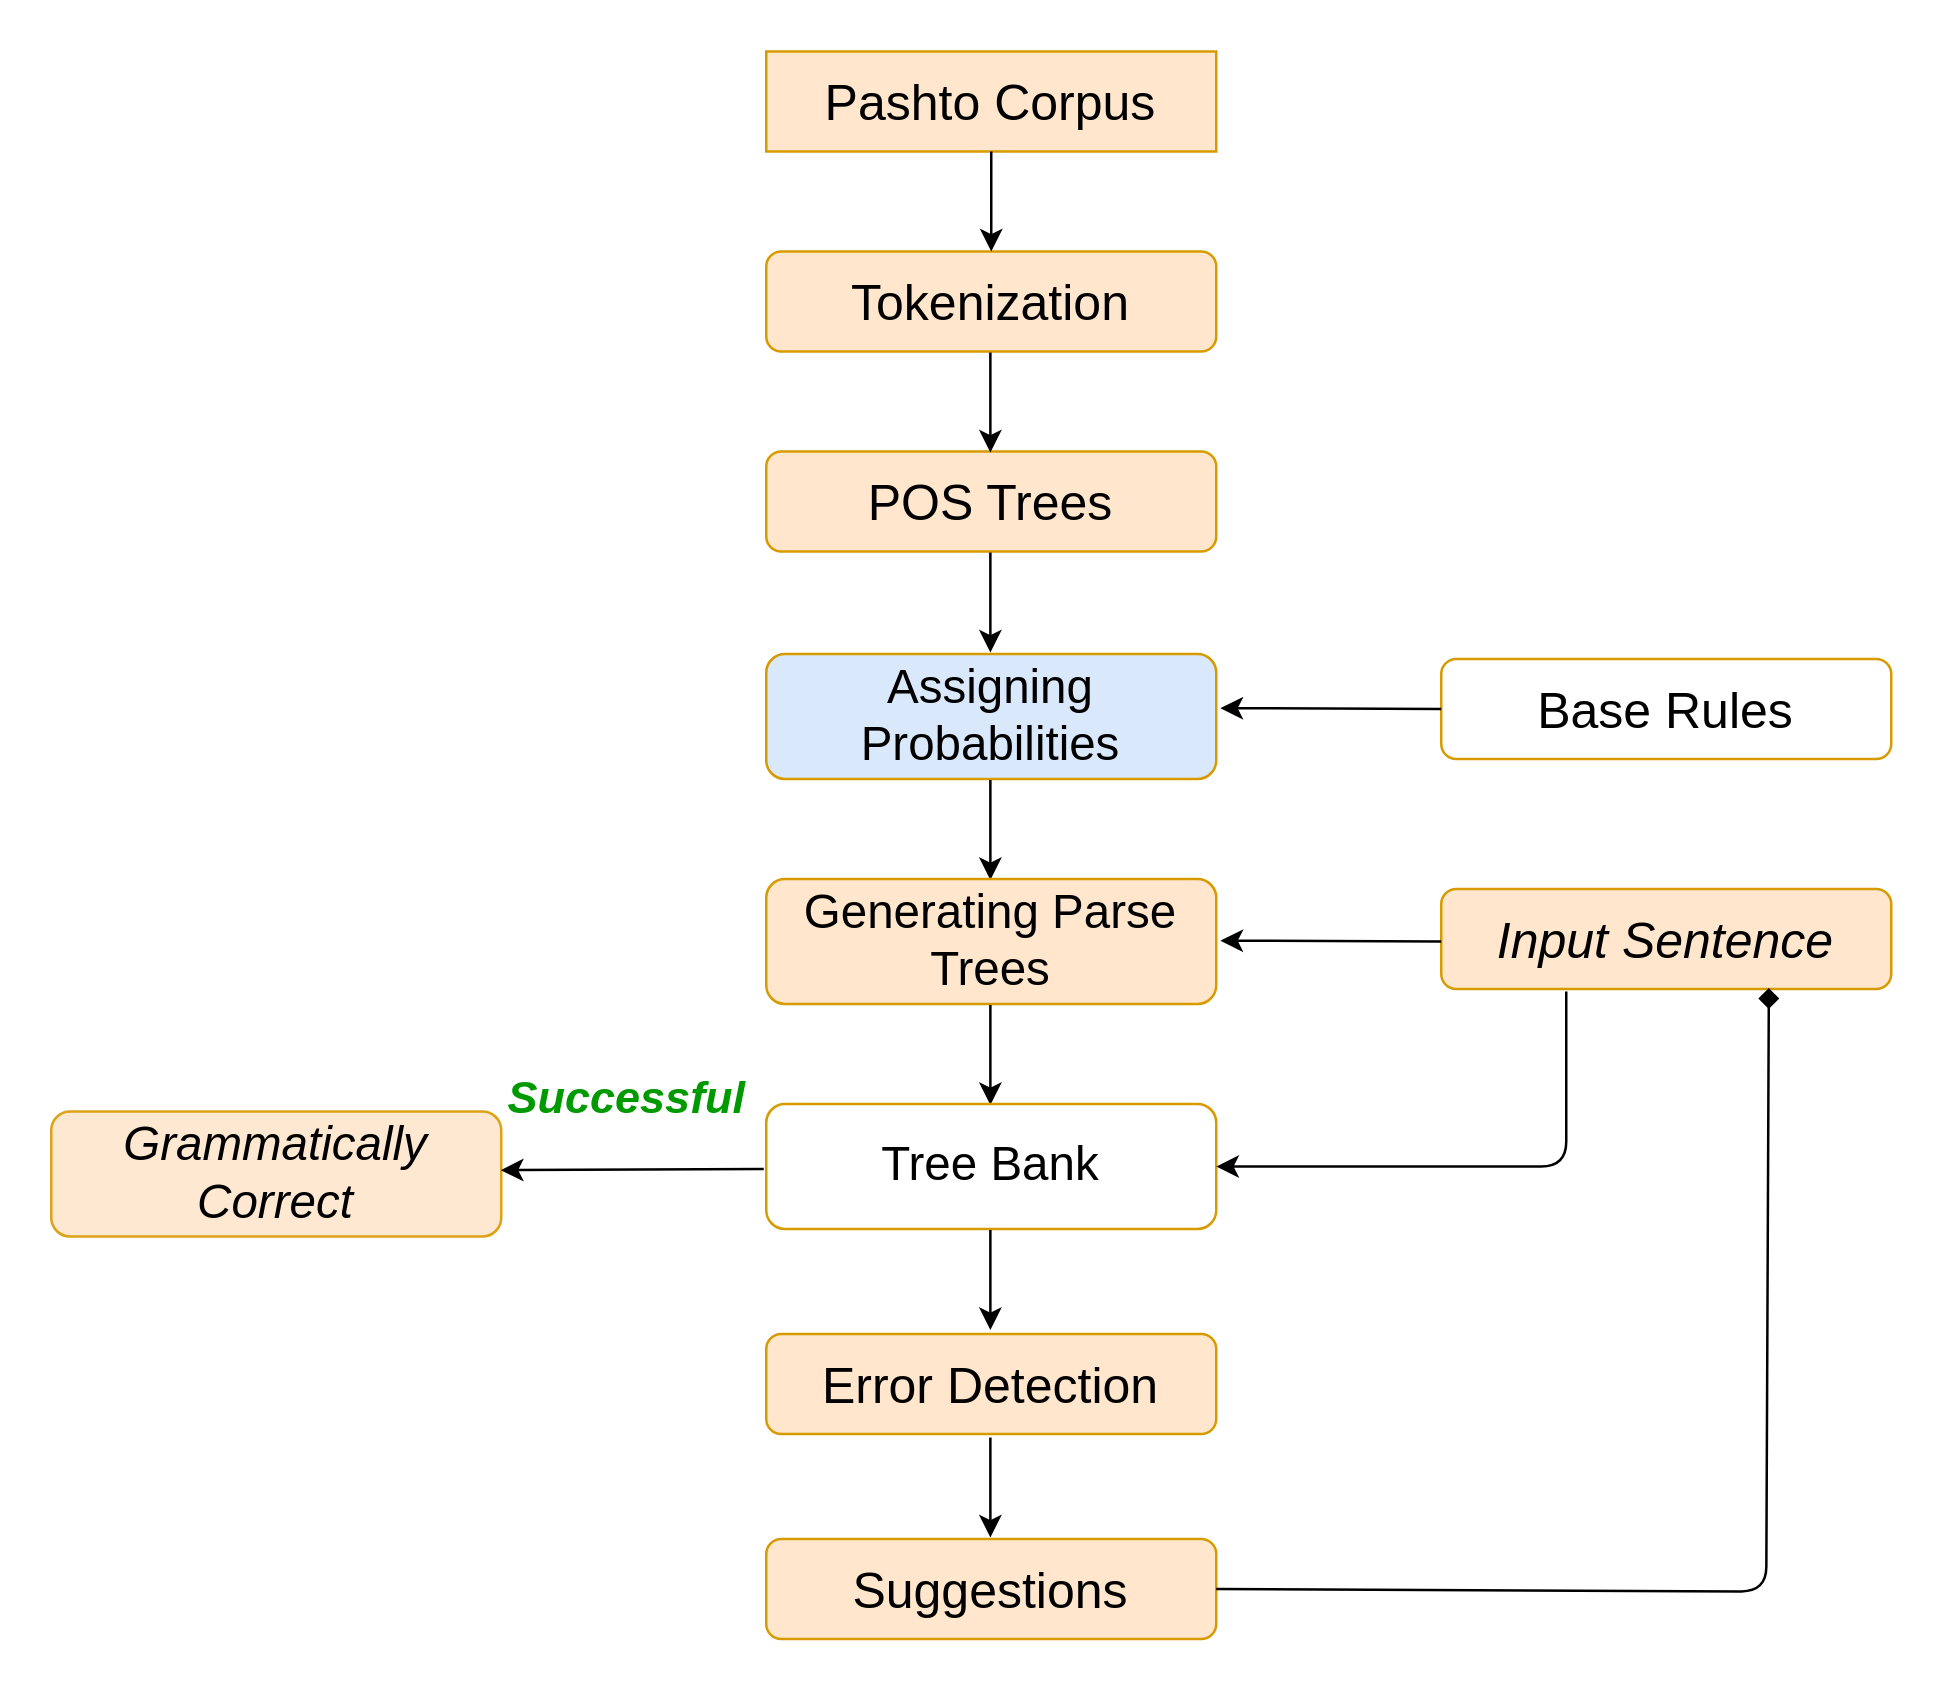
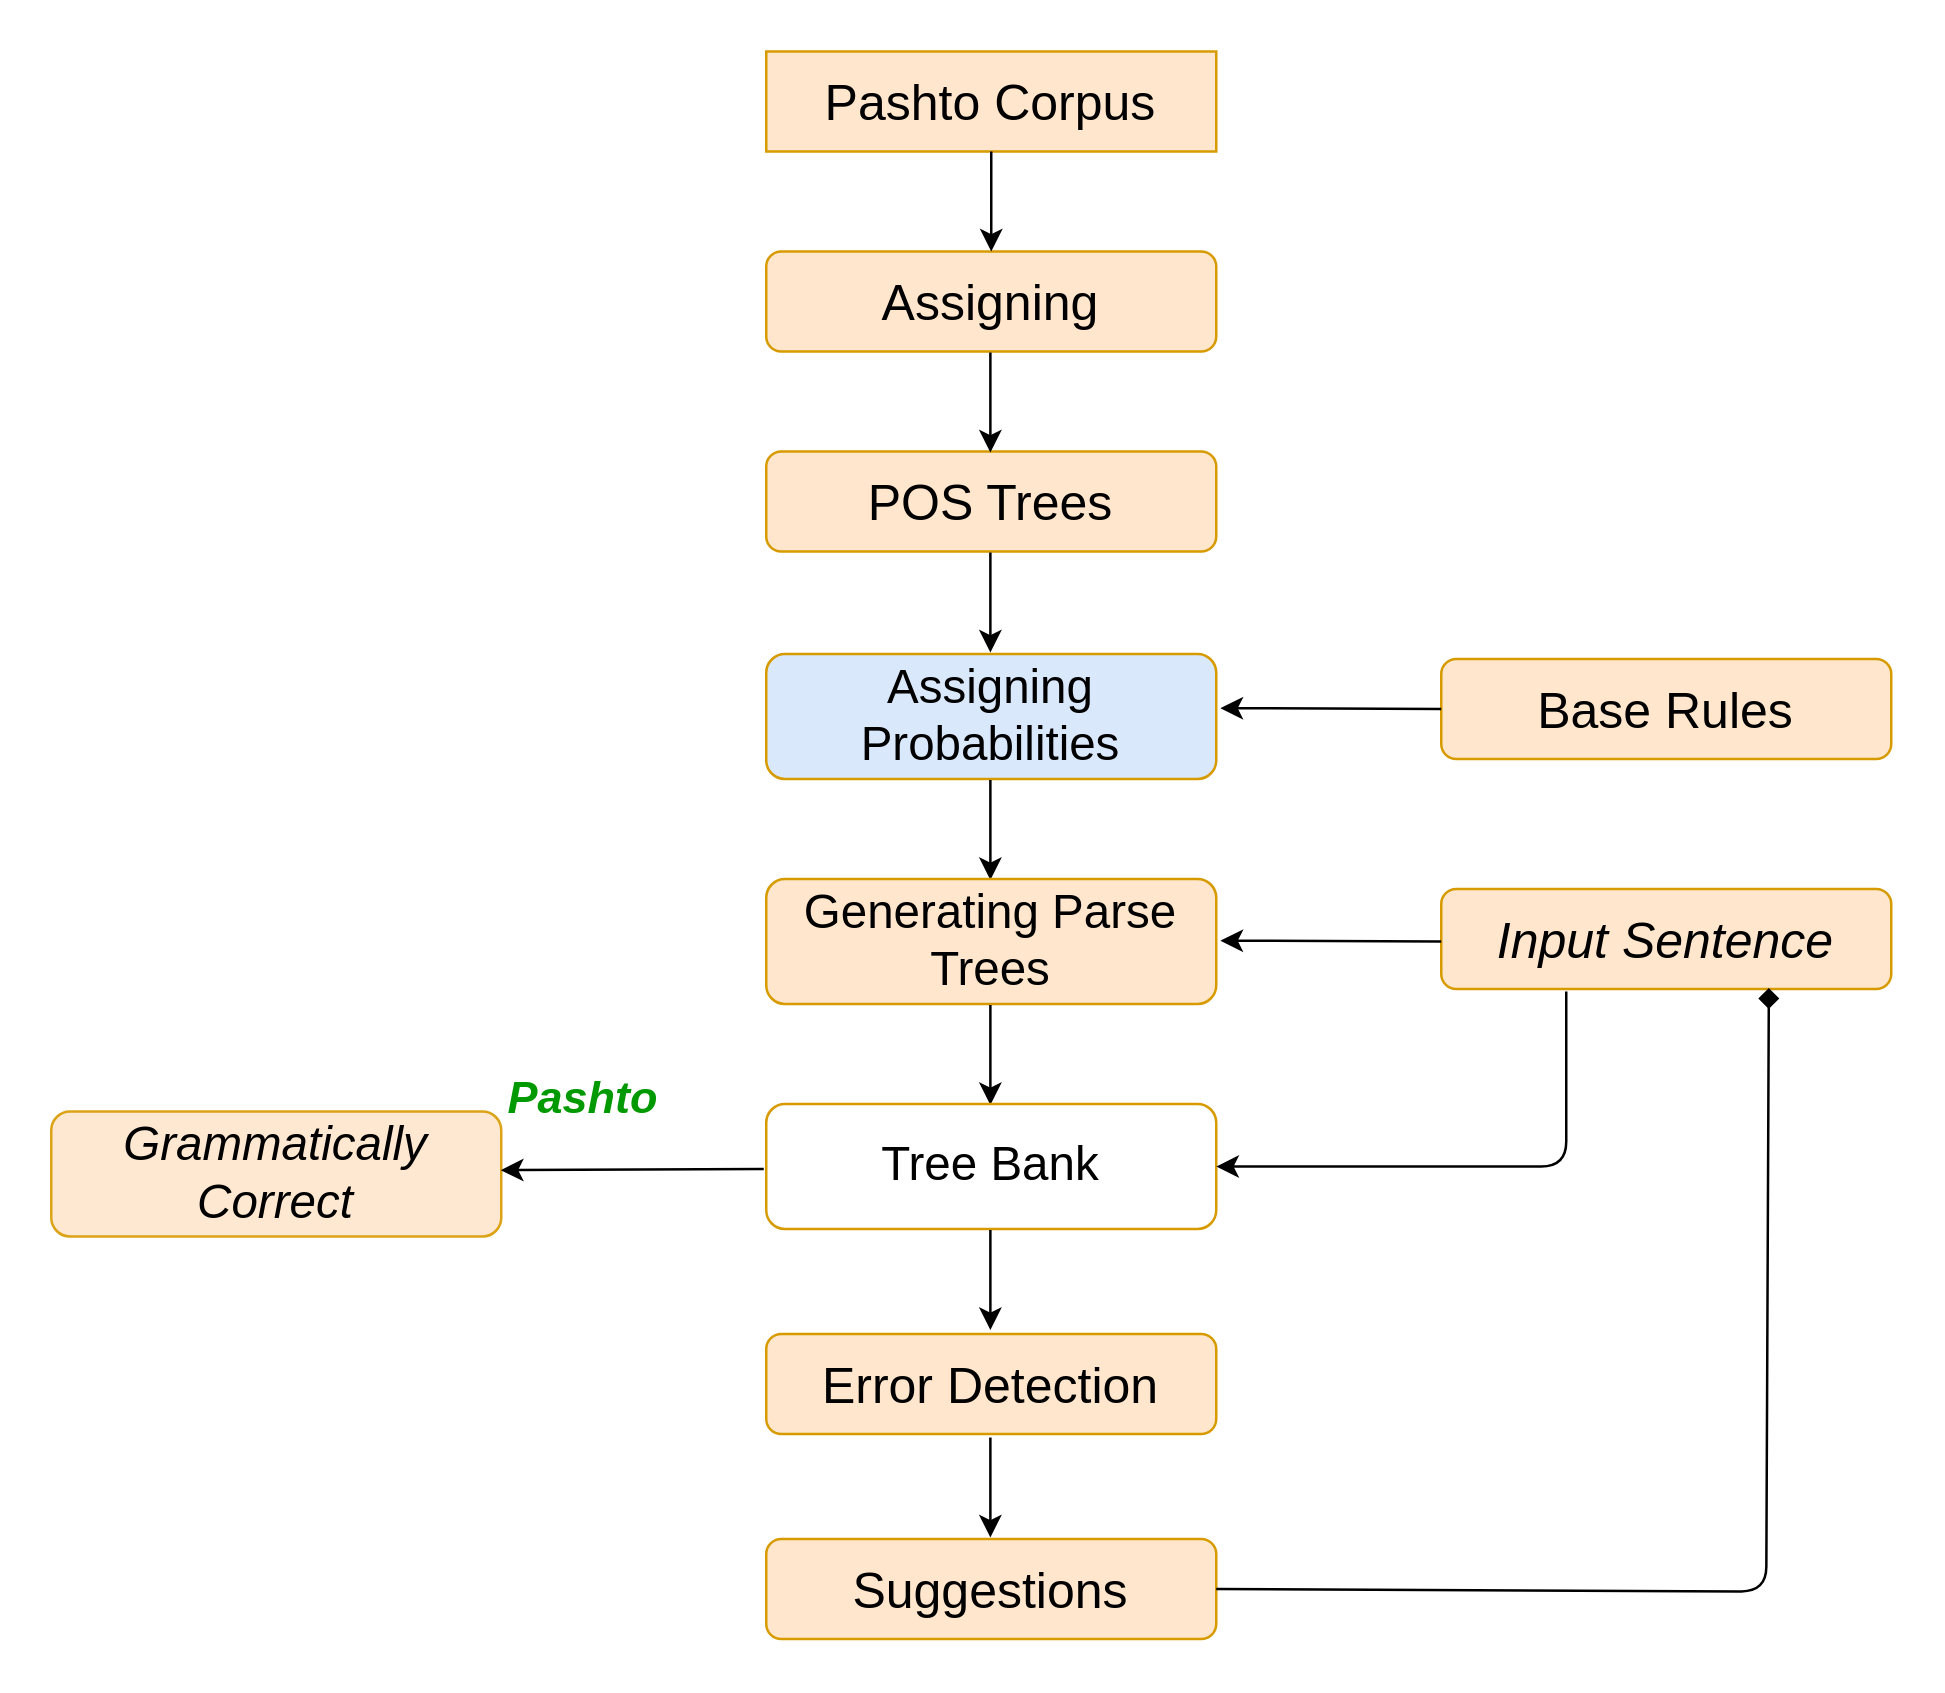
- <mxCell id="3" value="&lt;span&gt;&lt;font style=&quot;font-size: 20px&quot;&gt;Tokenization&lt;/font&gt;&lt;/span&gt;" style="rounded=1;whiteSpace=wrap;html=1;glass=0;comic=0;shadow=0;fillColor=#ffe6cc;strokeColor=#d79b00;" parent="1" vertex="1"><mxGeometry x="306" y="100" width="180" height="40" as="geometry" /></mxCell>
+ <mxCell id="3" value="&lt;span&gt;&lt;font style=&quot;font-size: 20px&quot;&gt;Assigning&lt;/font&gt;&lt;/span&gt;" style="rounded=1;whiteSpace=wrap;html=1;glass=0;comic=0;shadow=0;fillColor=#ffe6cc;strokeColor=#d79b00;" parent="1" vertex="1"><mxGeometry x="306" y="100" width="180" height="40" as="geometry" /></mxCell>
- <mxCell id="9" value="&lt;span&gt;&lt;font style=&quot;font-size: 20px&quot;&gt;Base Rules&lt;/font&gt;&lt;/span&gt;" style="rounded=1;whiteSpace=wrap;html=1;glass=0;comic=0;shadow=0;fillColor=#ffffff;strokeColor=#d79b00;" parent="1" vertex="1"><mxGeometry x="576" y="263" width="180" height="40" as="geometry" /></mxCell>
+ <mxCell id="9" value="&lt;span&gt;&lt;font style=&quot;font-size: 20px&quot;&gt;Base Rules&lt;/font&gt;&lt;/span&gt;" style="rounded=1;whiteSpace=wrap;html=1;glass=0;comic=0;shadow=0;fillColor=#ffe6cc;strokeColor=#d79b00;" parent="1" vertex="1"><mxGeometry x="576" y="263" width="180" height="40" as="geometry" /></mxCell>
- <mxCell id="18" value="&lt;font style=&quot;font-size: 18px&quot; color=&quot;#009900&quot;&gt;&lt;b&gt;&lt;i&gt;Successful&lt;/i&gt;&lt;/b&gt;&lt;/font&gt;" style="text;html=1;resizable=0;points=[];autosize=1;align=left;verticalAlign=top;spacingTop=-4;" parent="1" vertex="1"><mxGeometry x="201" y="426" width="110" height="20" as="geometry" /></mxCell>
+ <mxCell id="18" value="&lt;font style=&quot;font-size: 18px&quot; color=&quot;#009900&quot;&gt;&lt;b&gt;&lt;i&gt;Pashto&lt;/i&gt;&lt;/b&gt;&lt;/font&gt;" style="text;html=1;resizable=0;points=[];autosize=1;align=left;verticalAlign=top;spacingTop=-4;" parent="1" vertex="1"><mxGeometry x="201" y="426" width="110" height="20" as="geometry" /></mxCell>
